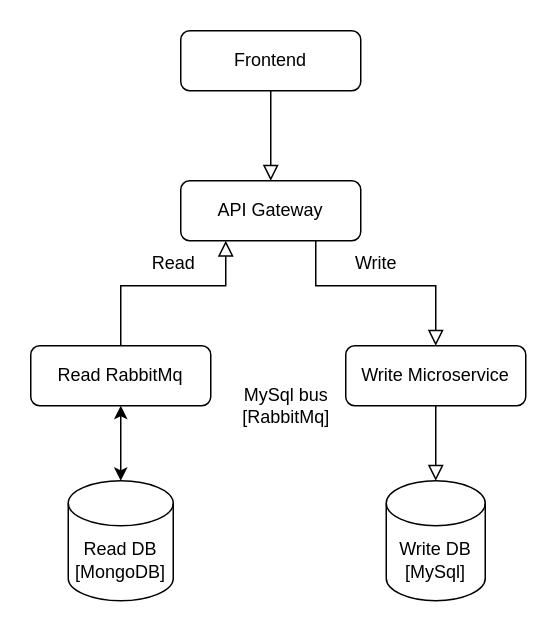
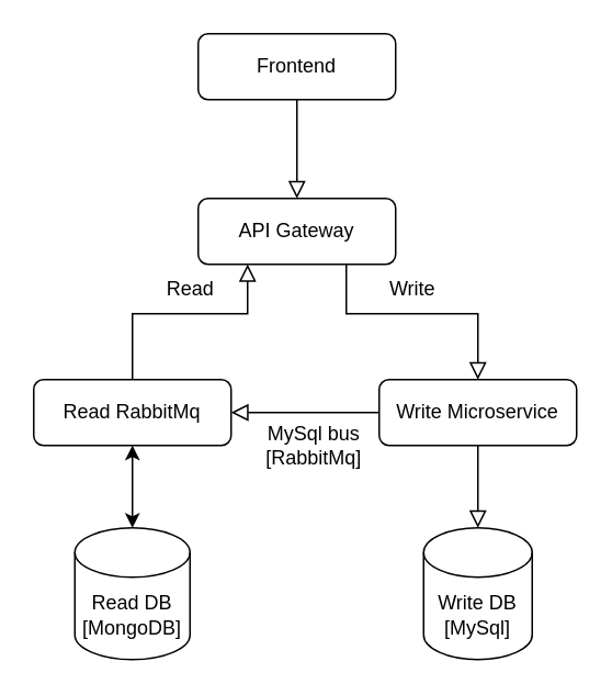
+ <mxCell id="11" value="" style="rounded=0;html=1;jettySize=auto;orthogonalLoop=1;fontSize=11;endArrow=block;endFill=0;endSize=8;strokeWidth=1;shadow=0;labelBackgroundColor=none;edgeStyle=orthogonalEdgeStyle;exitX=0;exitY=0.5;exitDx=0;exitDy=0;entryX=1;entryY=0.5;entryDx=0;entryDy=0;" edge="1" parent="1" source="5" target="8"><mxGeometry relative="1" as="geometry"><mxPoint x="170" y="290" as="sourcePoint" /><mxPoint x="250" y="360" as="targetPoint" /><Array as="points"><mxPoint x="220" y="250" /><mxPoint x="220" y="250" /></Array></mxGeometry></mxCell>
